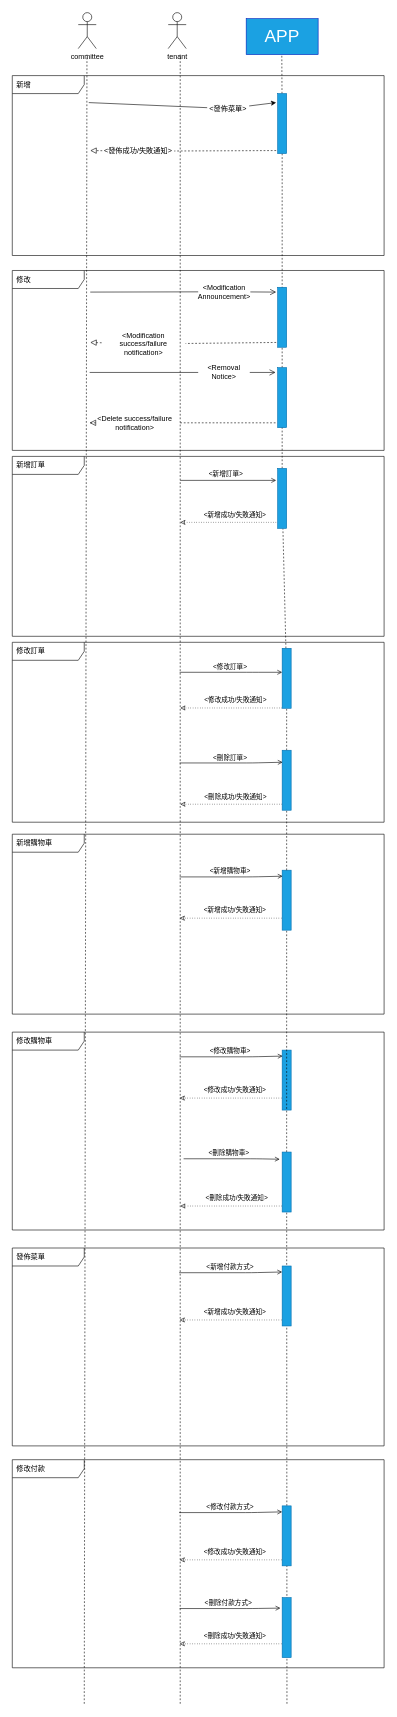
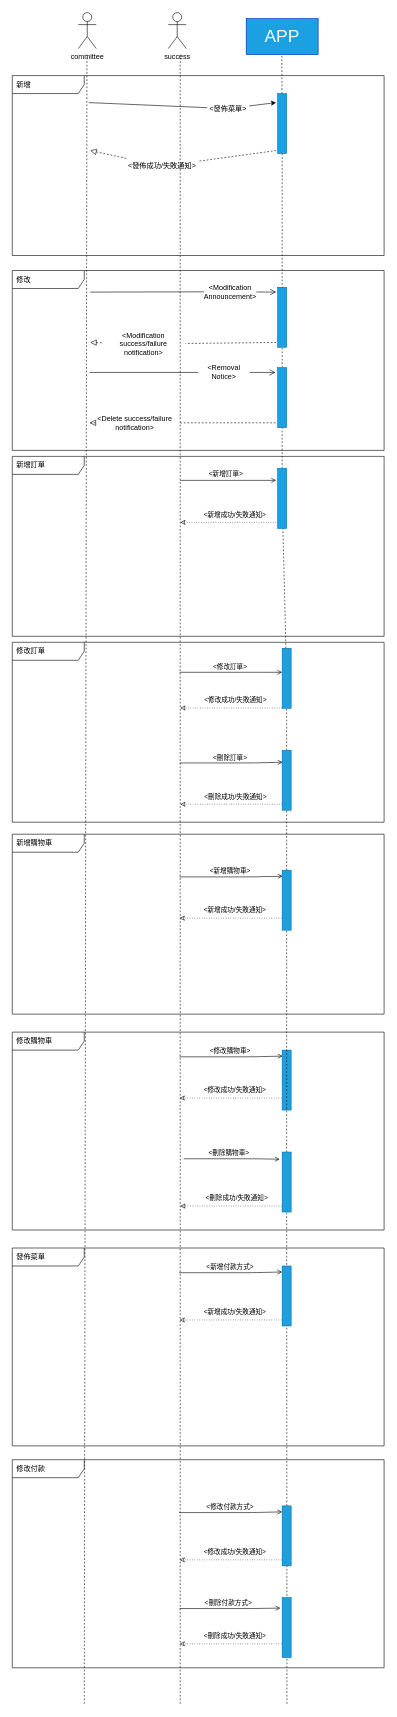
- <mxCell id="20" value="tenant" style="shape=umlActor;verticalLabelPosition=bottom;verticalAlign=top;html=1;outlineConnect=0;" parent="1" vertex="1"><mxGeometry x="280" y="20" width="30" height="60" as="geometry" /></mxCell>
+ <mxCell id="20" value="success" style="shape=umlActor;verticalLabelPosition=bottom;verticalAlign=top;html=1;outlineConnect=0;" parent="1" vertex="1"><mxGeometry x="280" y="20" width="30" height="60" as="geometry" /></mxCell>
- <mxCell id="23" value="&amp;lt;發佈成功/失敗通知&amp;gt;" style="text;html=1;strokeColor=none;fillColor=none;align=center;verticalAlign=middle;whiteSpace=wrap;rounded=0;" parent="1" vertex="1"><mxGeometry x="170" y="236" width="120" height="30" as="geometry" /></mxCell>
+ <mxCell id="23" value="&amp;lt;發佈成功/失敗通知&amp;gt;" style="text;html=1;strokeColor=none;fillColor=none;align=center;verticalAlign=middle;whiteSpace=wrap;rounded=0;" parent="1" vertex="1"><mxGeometry x="210" y="261" width="120" height="30" as="geometry" /></mxCell>
- <mxCell id="27" value="&amp;lt;Modification Announcement&amp;gt;" style="text;html=1;strokeColor=none;fillColor=none;align=center;verticalAlign=middle;whiteSpace=wrap;rounded=0;" parent="1" vertex="1"><mxGeometry x="330" y="471" width="87" height="29" as="geometry" /></mxCell>
+ <mxCell id="27" value="&amp;lt;Modification Announcement&amp;gt;" style="text;html=1;strokeColor=none;fillColor=none;align=center;verticalAlign=middle;whiteSpace=wrap;rounded=0;" parent="1" vertex="1"><mxGeometry x="340" y="471" width="87" height="29" as="geometry" /></mxCell>
